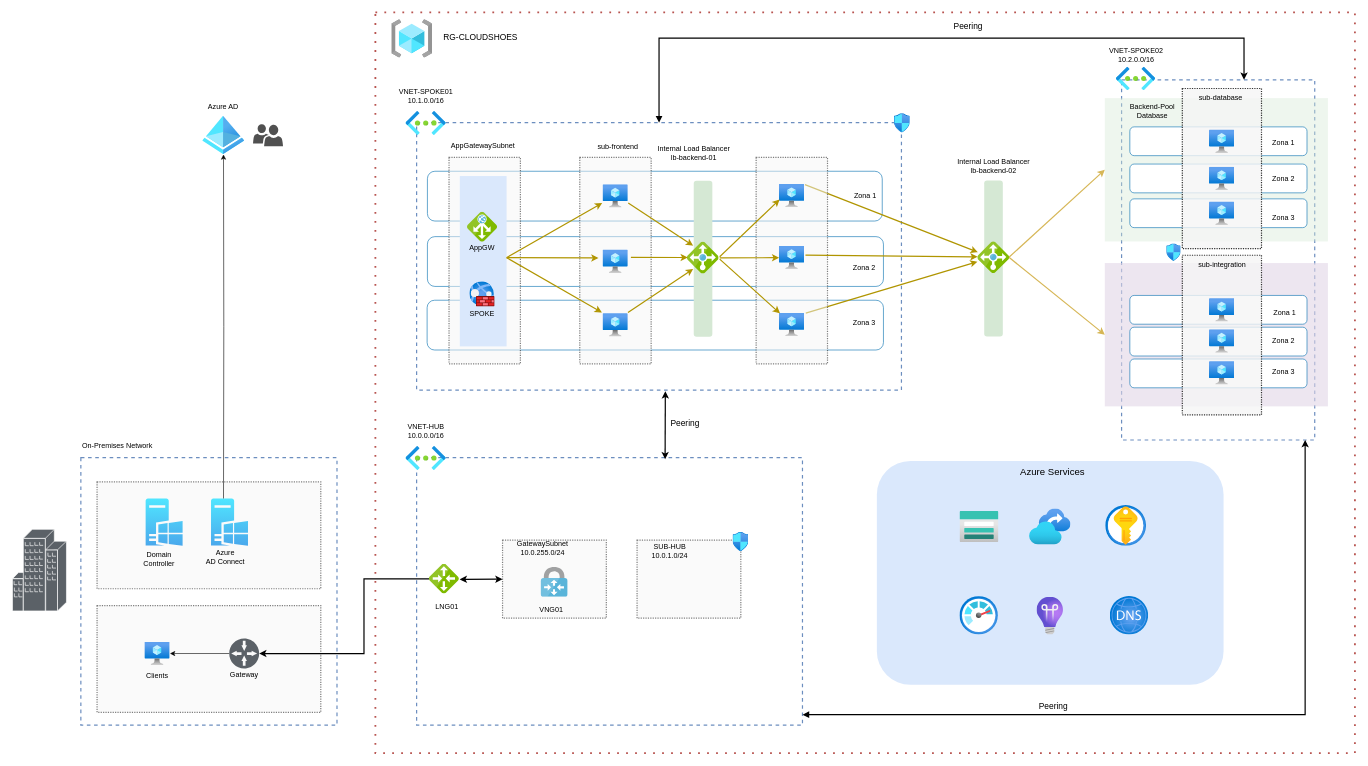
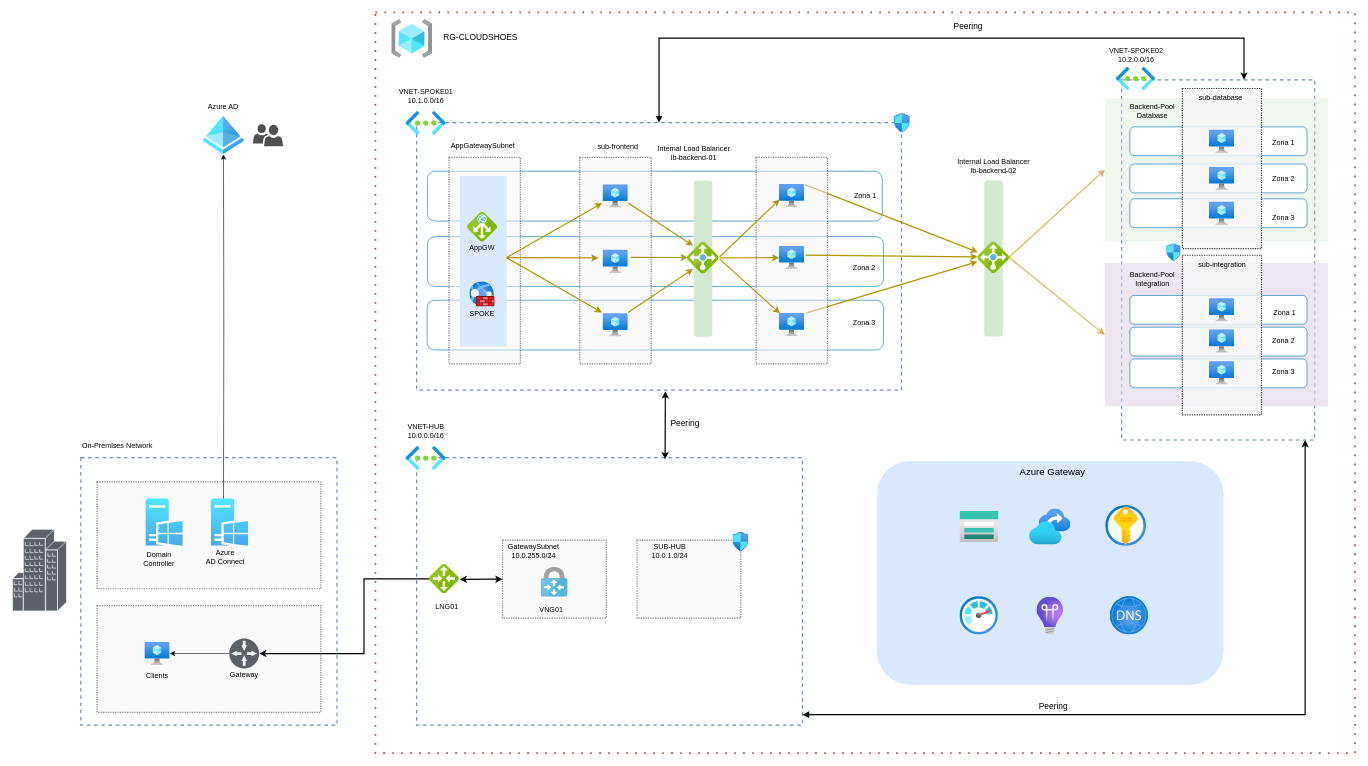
+ <mxCell id="118" value="Backend-Pool&lt;br&gt;Integration" style="text;html=1;strokeColor=none;fillColor=none;align=center;verticalAlign=middle;whiteSpace=wrap;rounded=0;" parent="1" vertex="1"><mxGeometry x="1880" y="448.23" width="81" height="31.77" as="geometry" /></mxCell>
- <mxCell id="125" value="Azure Services" style="text;html=1;strokeColor=none;fillColor=none;align=center;verticalAlign=middle;whiteSpace=wrap;rounded=0;fontSize=16;" parent="123" vertex="1"><mxGeometry x="236" y="3" width="114" height="30" as="geometry" /></mxCell>
+ <mxCell id="125" value="Azure Gateway" style="text;html=1;strokeColor=none;fillColor=none;align=center;verticalAlign=middle;whiteSpace=wrap;rounded=0;fontSize=16;" parent="123" vertex="1"><mxGeometry x="236" y="3" width="114" height="30" as="geometry" /></mxCell>
- <mxCell id="37" value="GatewaySubnet&lt;br&gt;10.0.255.0/24" style="text;html=1;strokeColor=none;fillColor=none;align=center;verticalAlign=middle;whiteSpace=wrap;rounded=0;" parent="1" vertex="1"><mxGeometry x="858.75" y="904" width="89.5" height="19" as="geometry" /></mxCell>
+ <mxCell id="37" value="GatewaySubnet&lt;br&gt;10.0.255.0/24" style="text;html=1;strokeColor=none;fillColor=none;align=center;verticalAlign=middle;whiteSpace=wrap;rounded=0;" parent="1" vertex="1"><mxGeometry x="843.75" y="909" width="89.5" height="19" as="geometry" /></mxCell>
